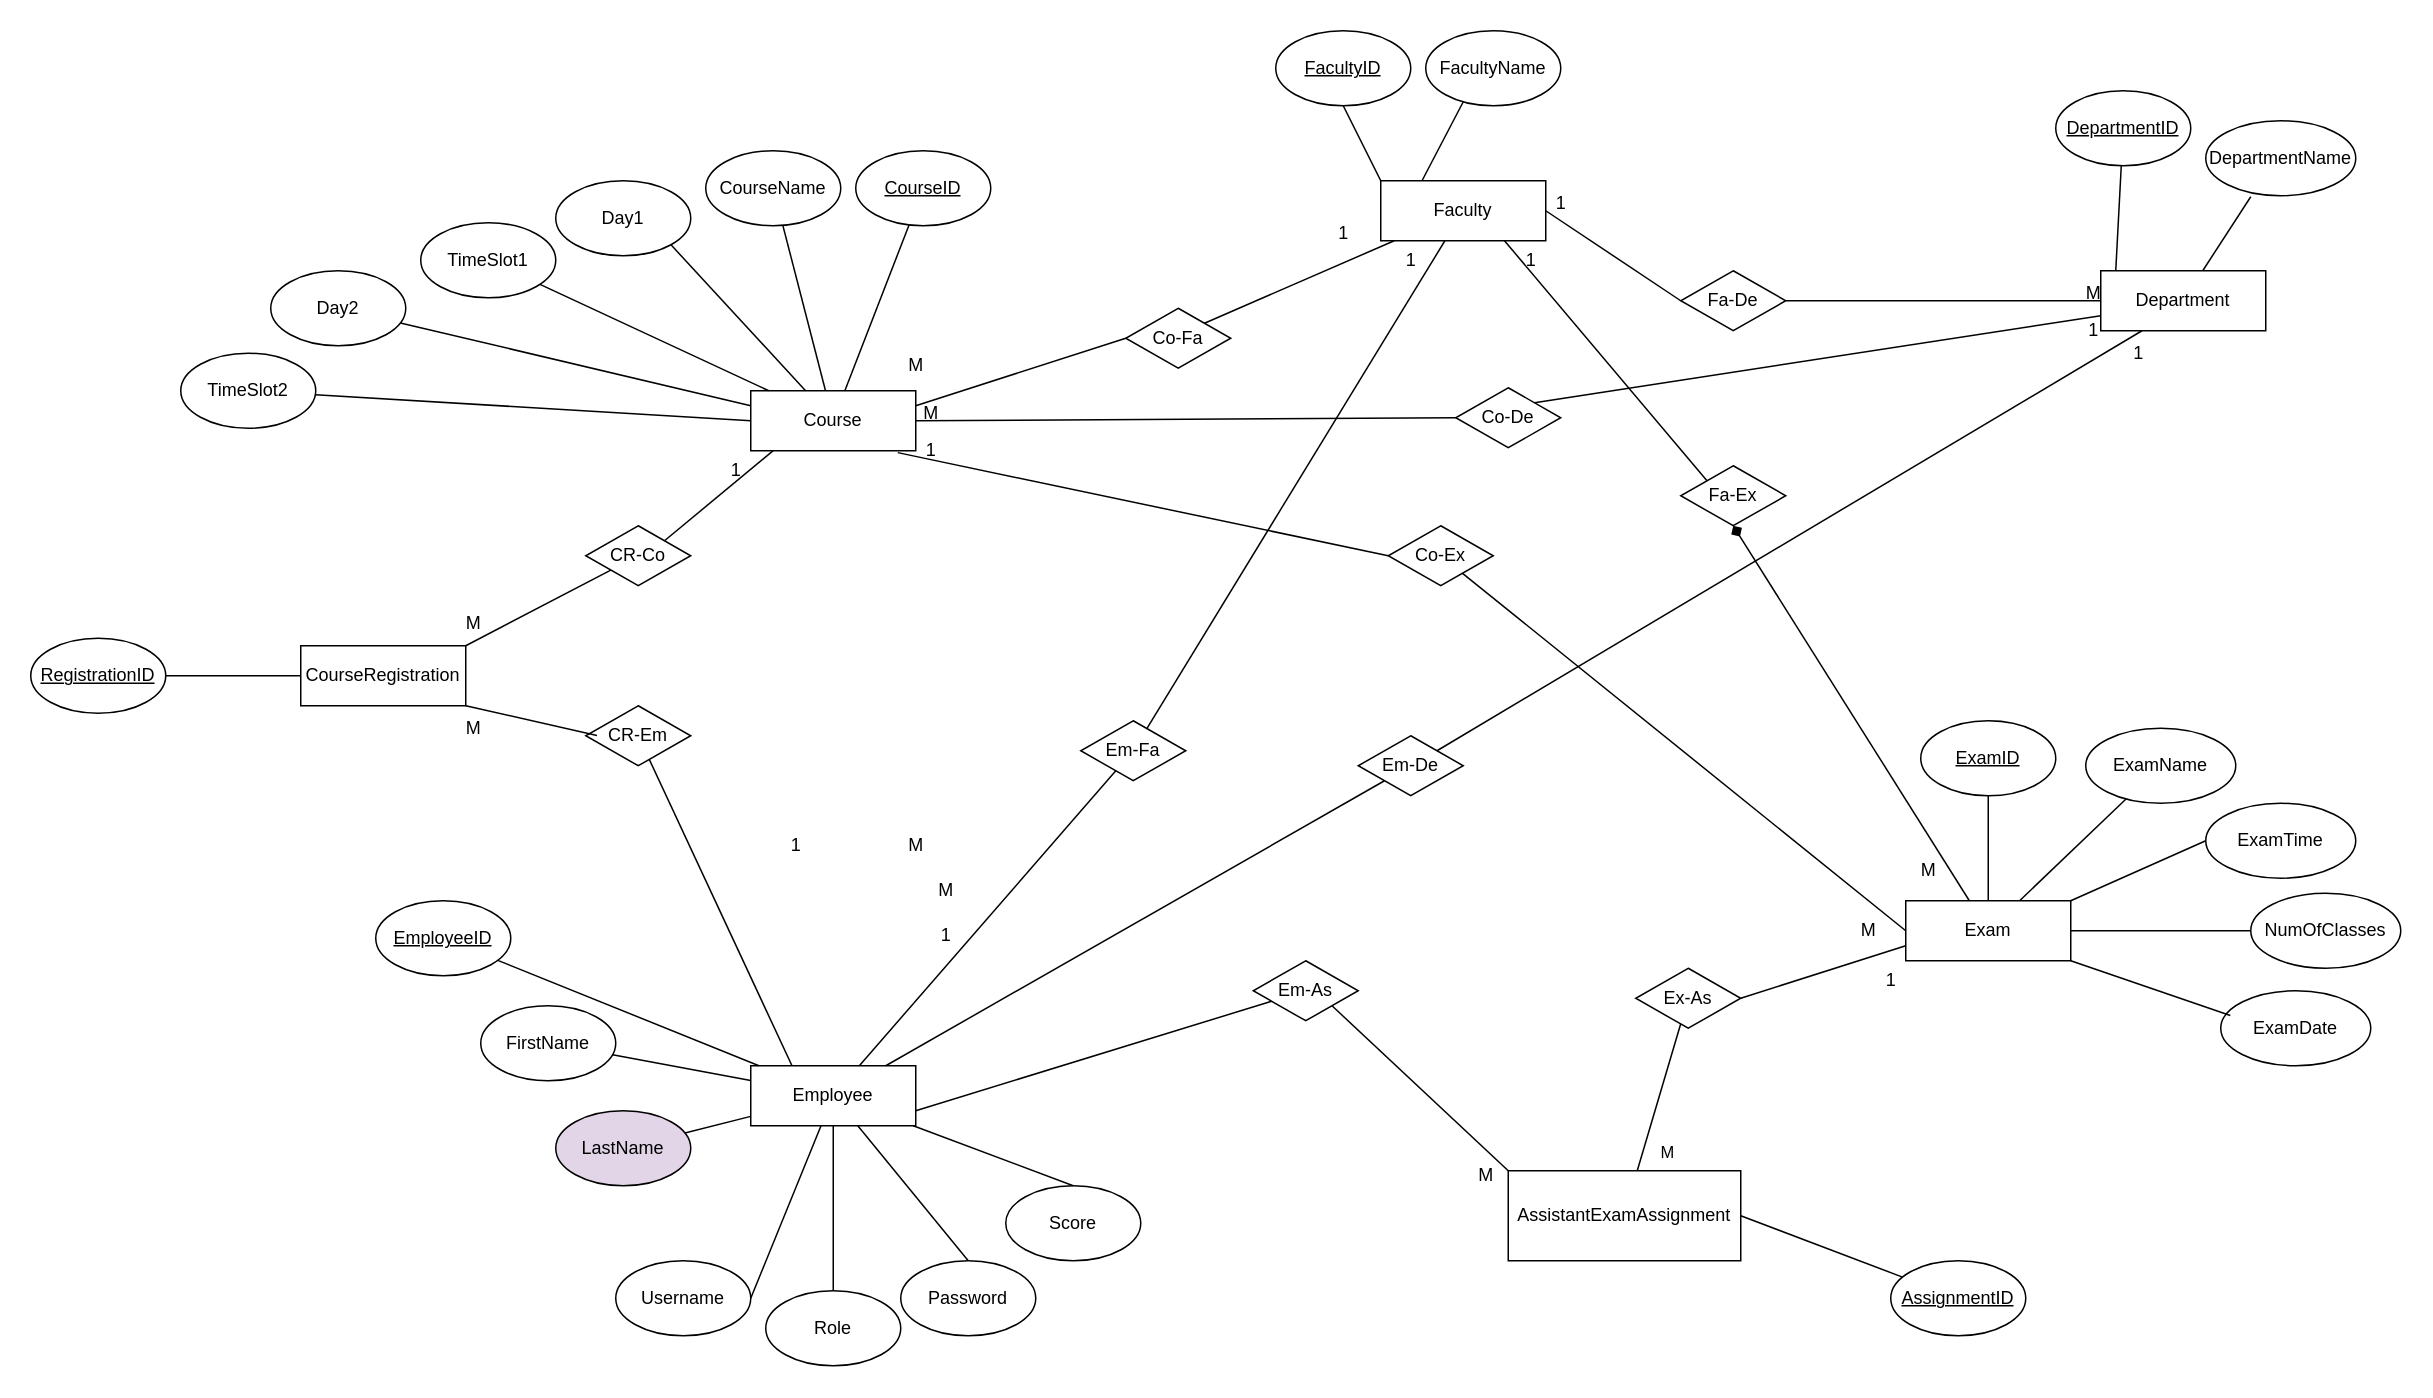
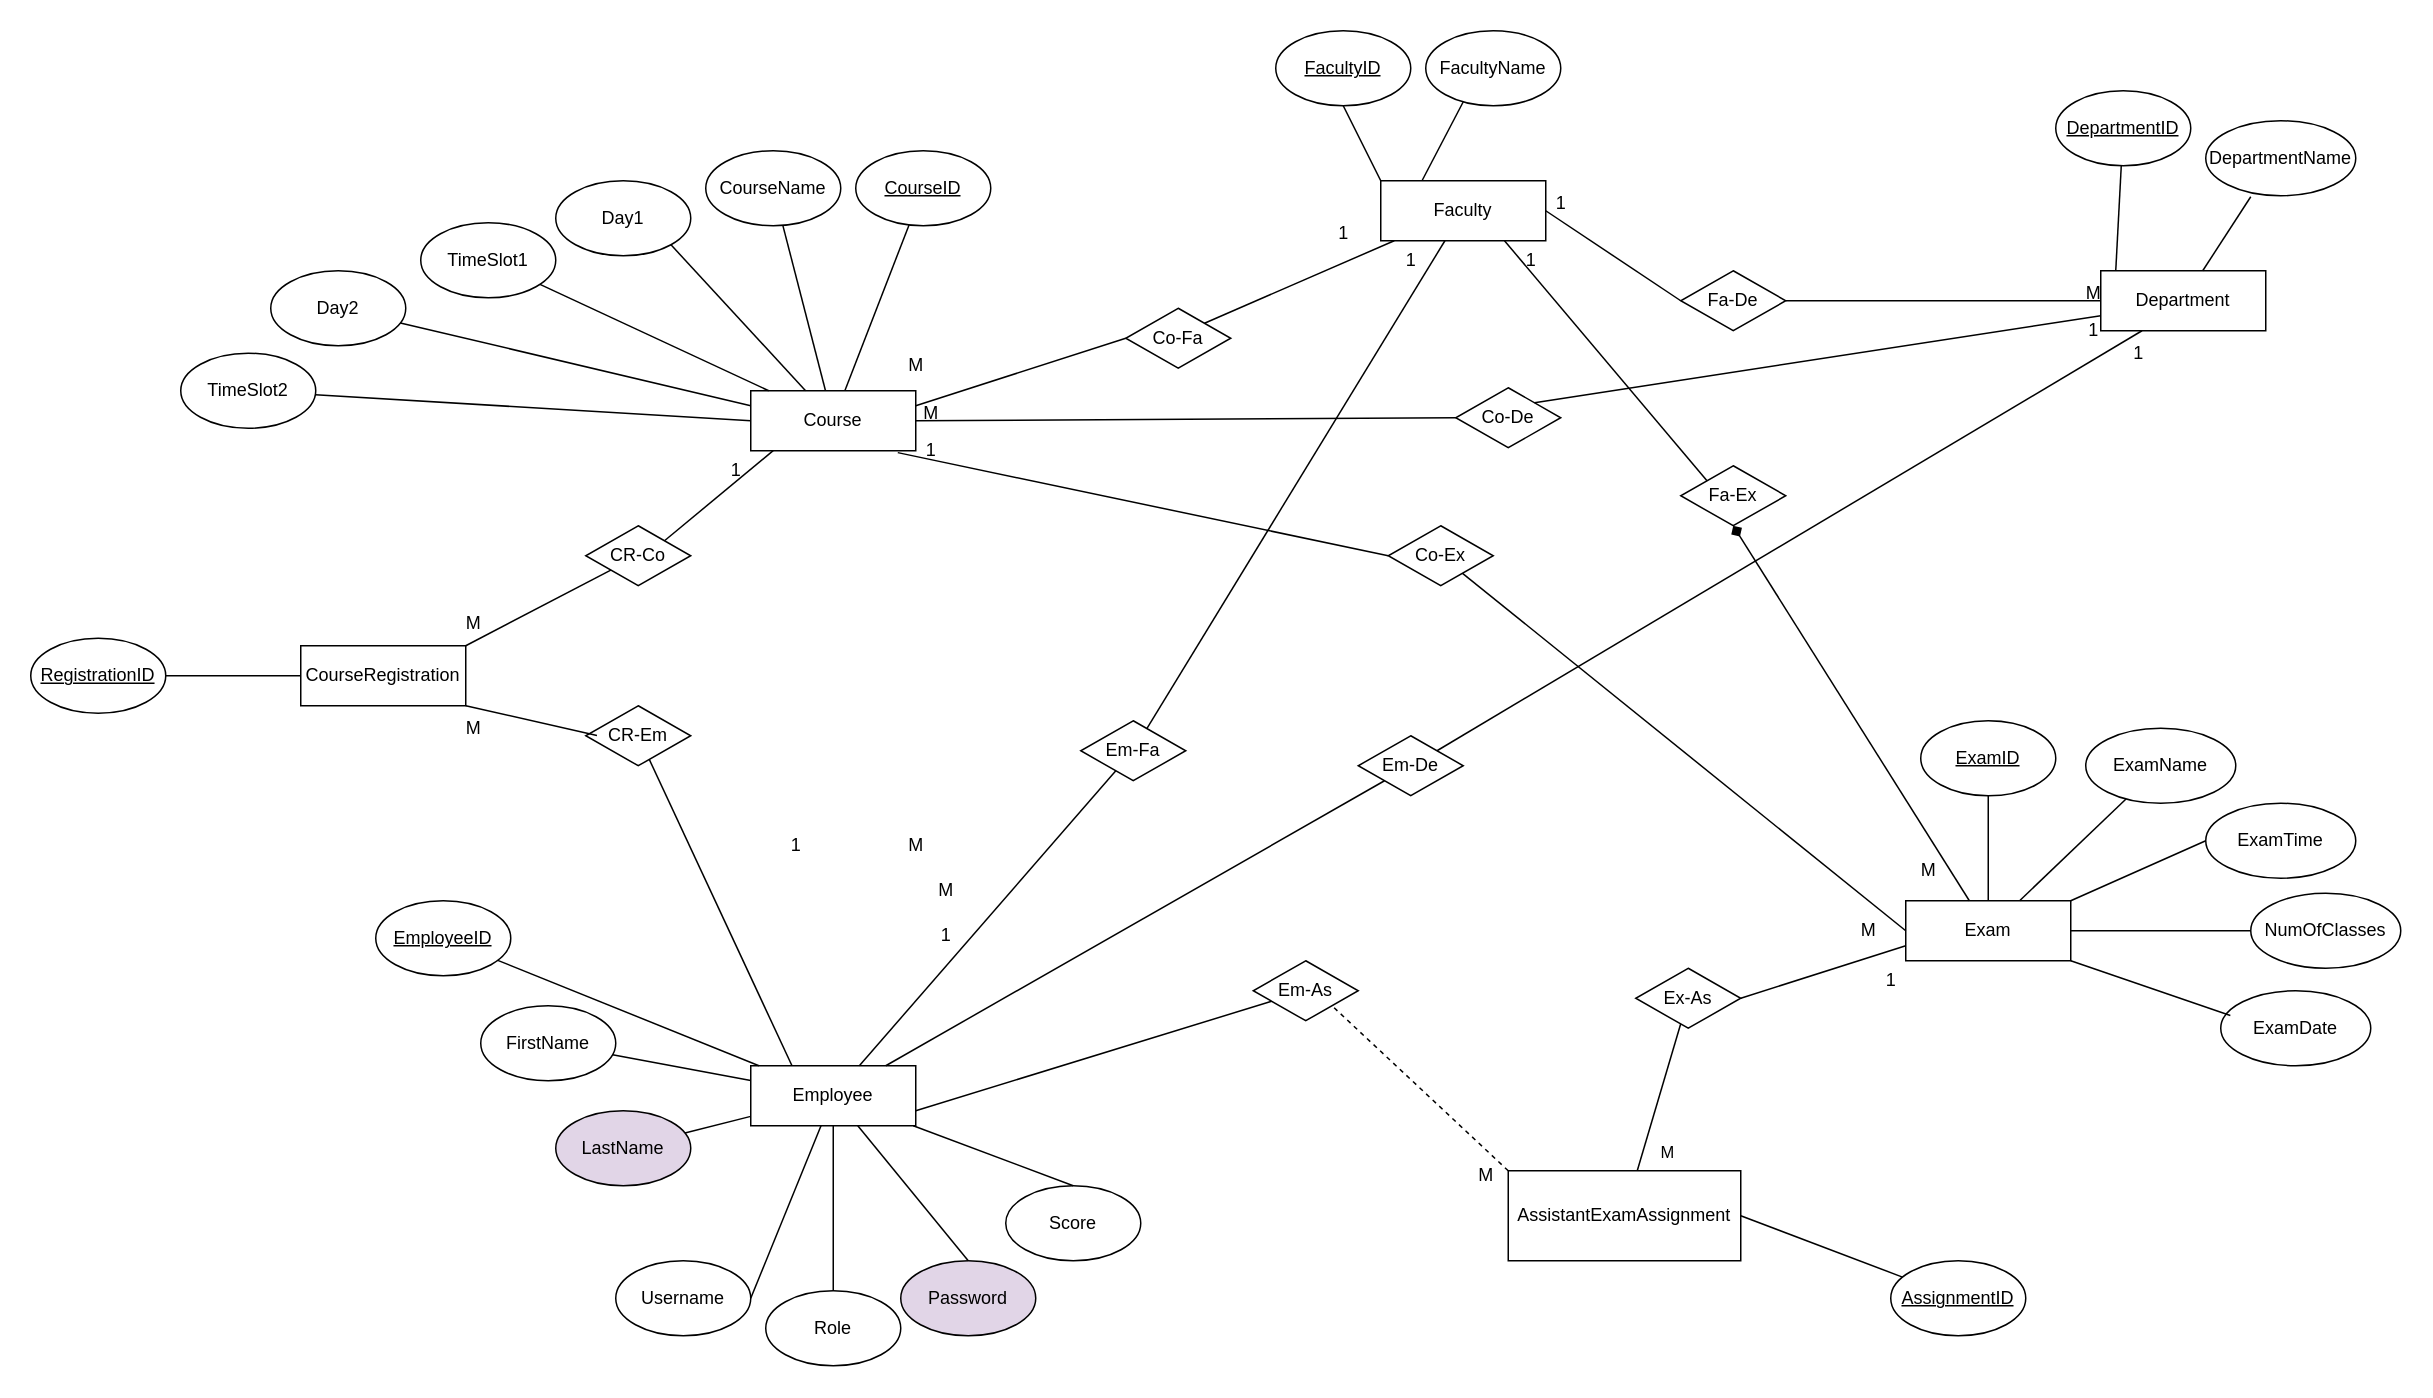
- <mxCell id="104" value="" style="endArrow=none;html=1;rounded=0;entryX=1;entryY=1;entryDx=0;entryDy=0;exitX=0;exitY=0;exitDx=0;exitDy=0;" edge="1" parent="1" source="99" target="102"><mxGeometry width="50" height="50" relative="1" as="geometry"><mxPoint x="854" y="665" as="sourcePoint" /><mxPoint x="620" y="620" as="targetPoint" /><Array as="points" /></mxGeometry></mxCell>
+ <mxCell id="104" value="" style="endArrow=none;html=1;rounded=0;entryX=1;entryY=1;entryDx=0;entryDy=0;exitX=0;exitY=0;exitDx=0;exitDy=0;dashed=1;" edge="1" parent="1" source="99" target="102"><mxGeometry width="50" height="50" relative="1" as="geometry"><mxPoint x="854" y="665" as="sourcePoint" /><mxPoint x="620" y="620" as="targetPoint" /><Array as="points" /></mxGeometry></mxCell>
- <mxCell id="46" value="Password" style="ellipse;whiteSpace=wrap;html=1;" vertex="1" parent="1"><mxGeometry x="600" y="840" width="90" height="50" as="geometry" /></mxCell>
+ <mxCell id="46" value="Password" style="ellipse;whiteSpace=wrap;html=1;fillColor=#e1d5e7;" vertex="1" parent="1"><mxGeometry x="600" y="840" width="90" height="50" as="geometry" /></mxCell>
